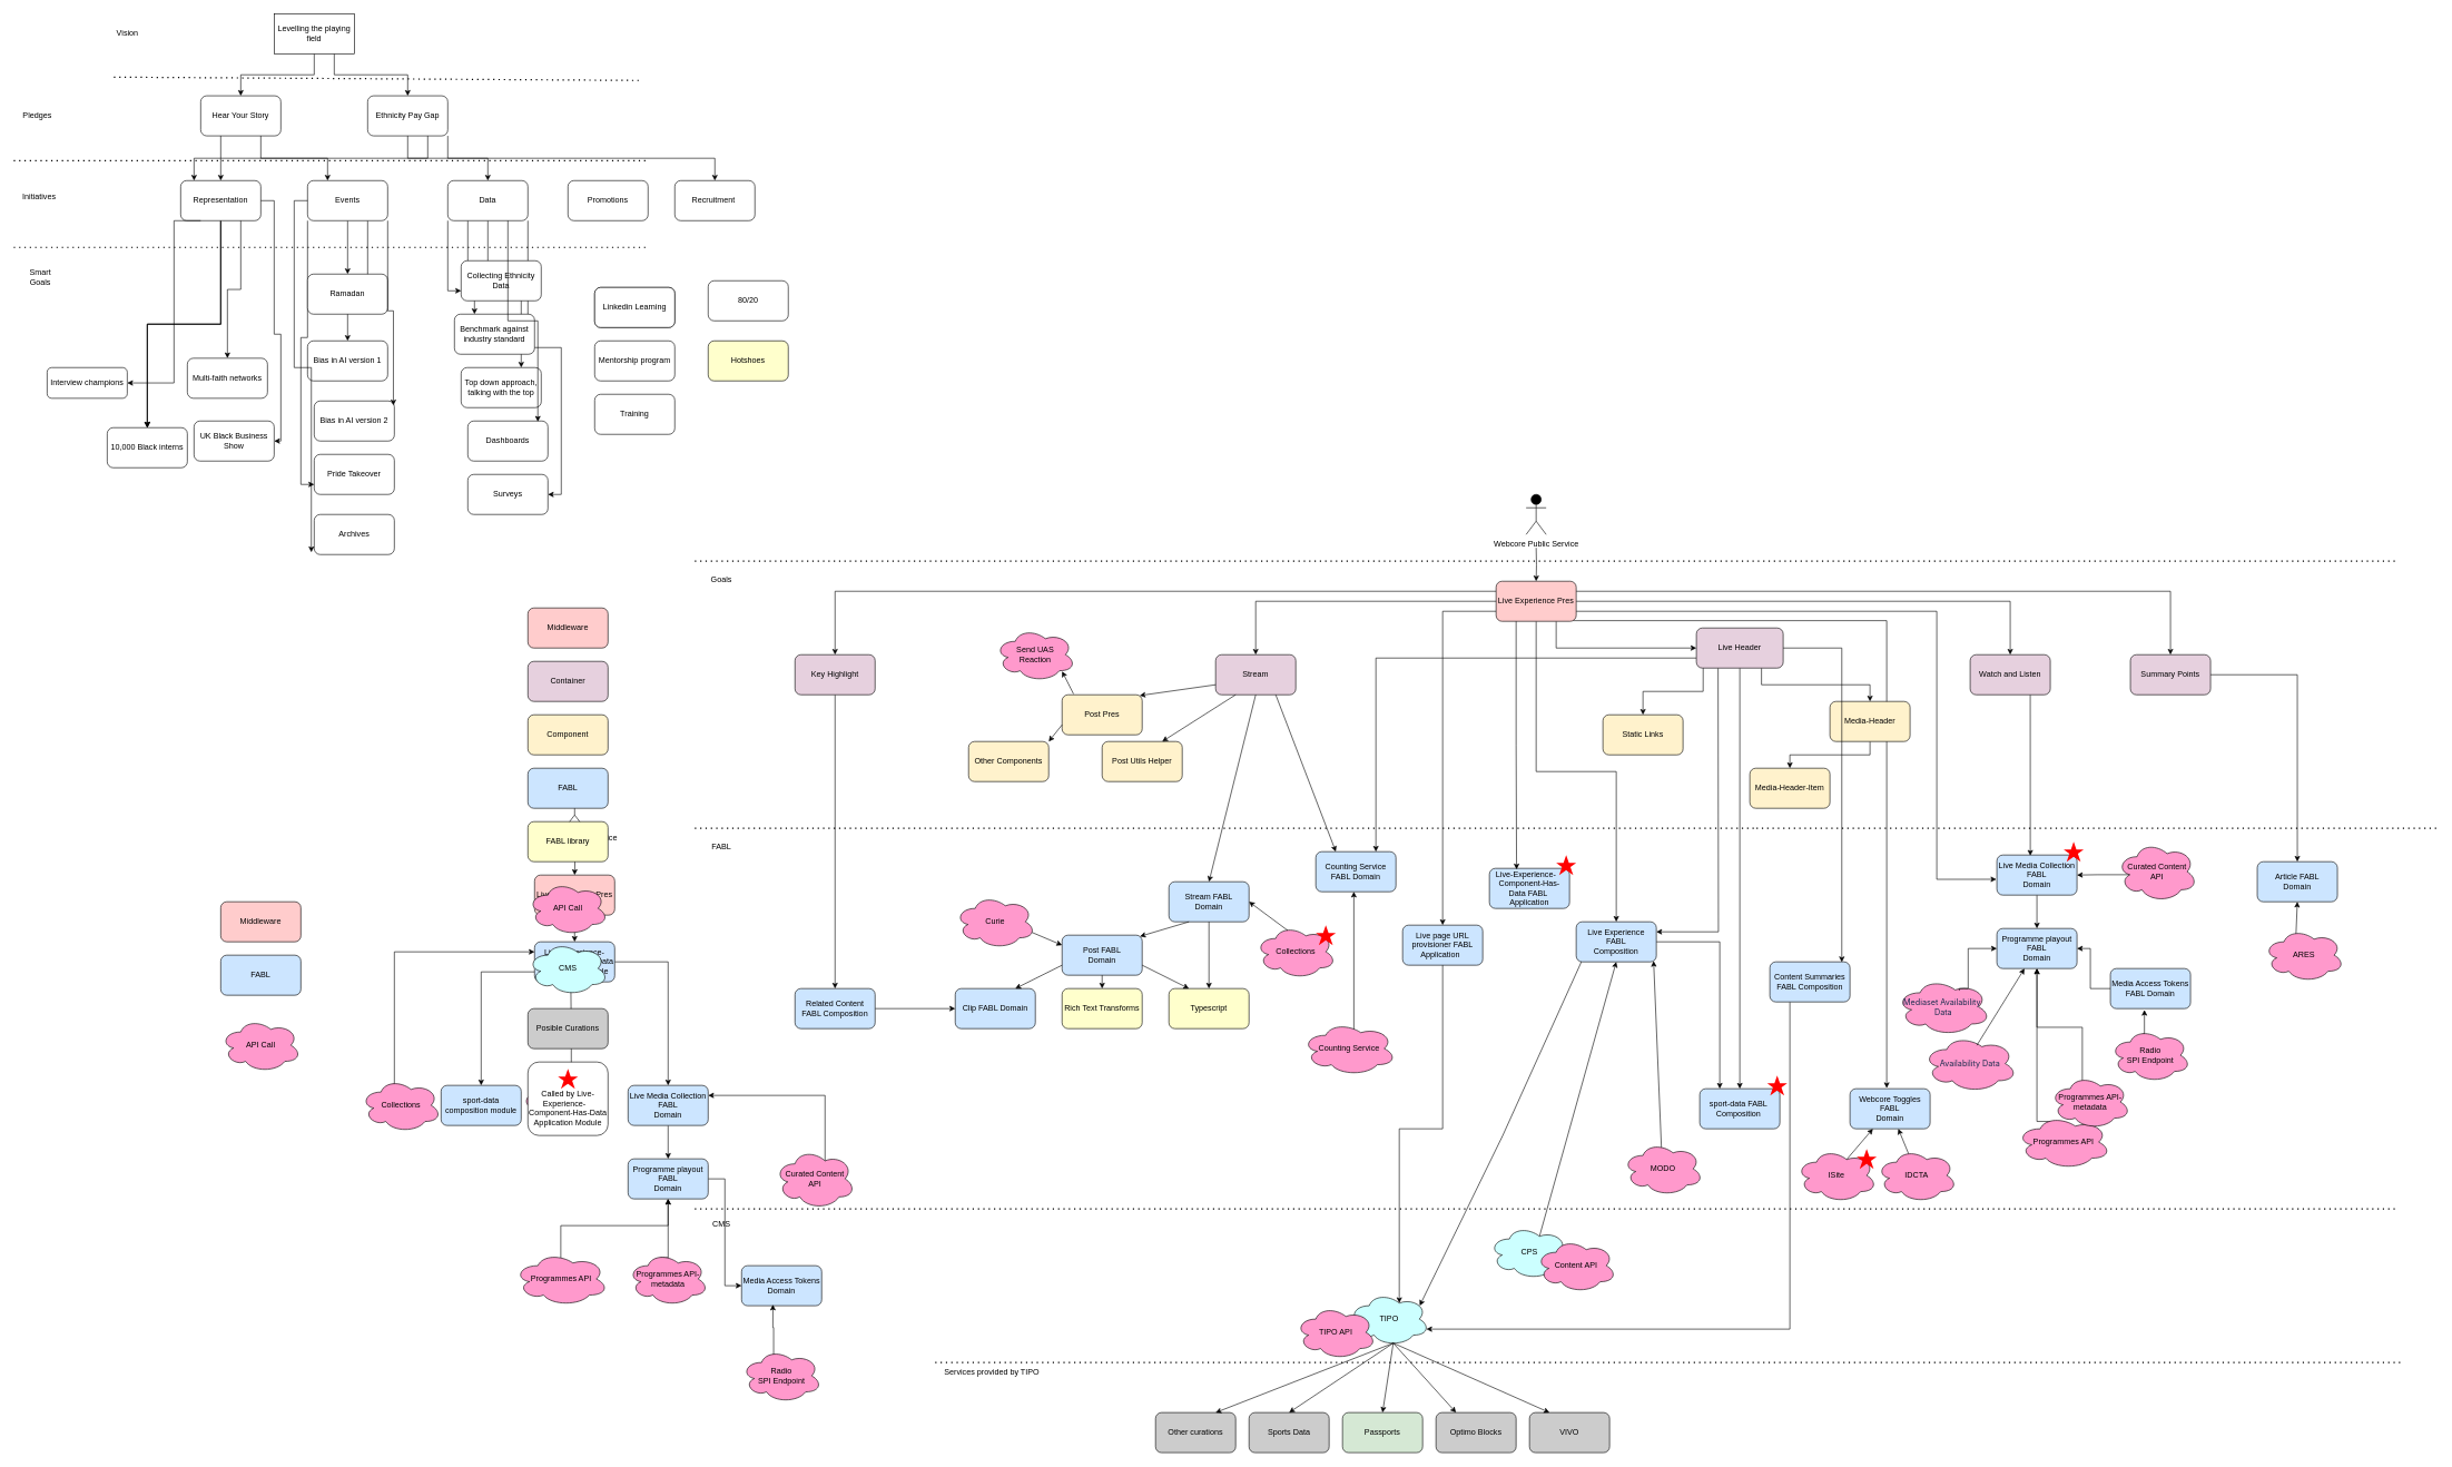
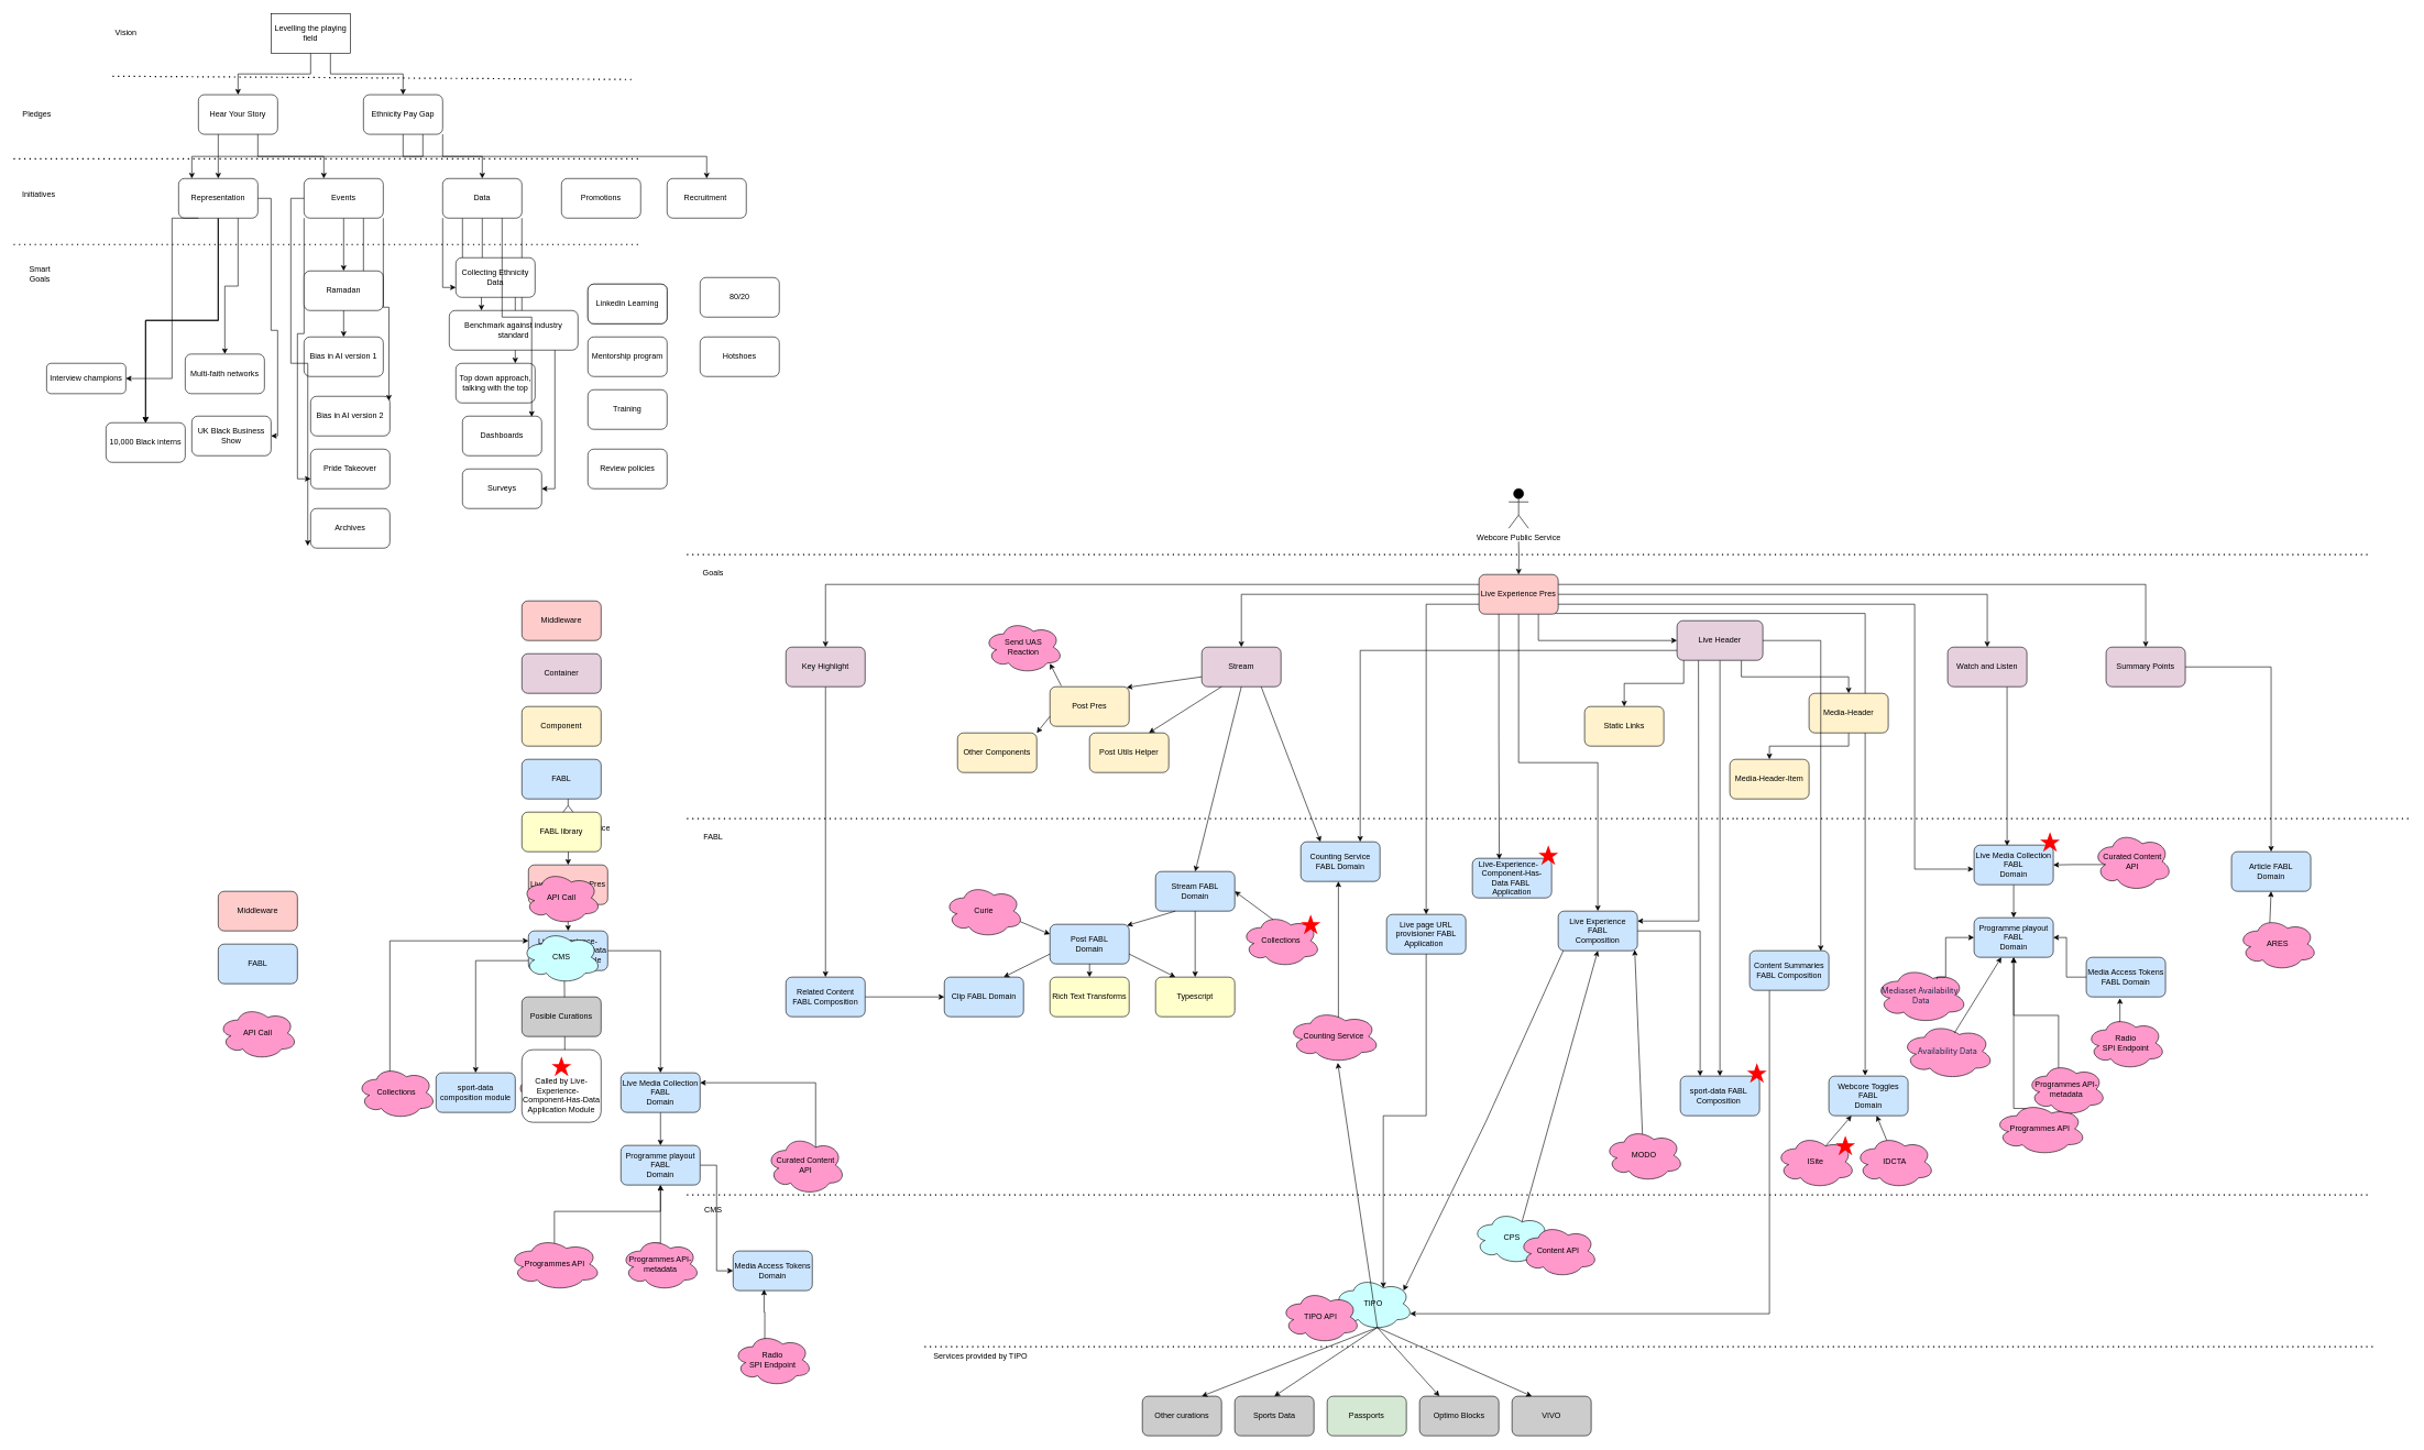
- <mxCell id="209" value="Benchmark against industry standard" style="rounded=1;whiteSpace=wrap;html=1;" vertex="1" parent="1"><mxGeometry x="680" y="470" width="120" height="60" as="geometry" /></mxCell>
+ <mxCell id="209" value="Benchmark against industry standard" style="rounded=1;whiteSpace=wrap;html=1;" vertex="1" parent="1"><mxGeometry x="680" y="470" width="195" height="60" as="geometry" /></mxCell>
- <mxCell id="220" value="Hotshoes" style="rounded=1;whiteSpace=wrap;html=1;fillColor=#ffffcc;" vertex="1" parent="1"><mxGeometry x="1060" y="510" width="120" height="60" as="geometry" /></mxCell>
+ <mxCell id="220" value="Hotshoes" style="rounded=1;whiteSpace=wrap;html=1;" vertex="1" parent="1"><mxGeometry x="1060" y="510" width="120" height="60" as="geometry" /></mxCell>
+ <mxCell id="217" value="Review policies" style="rounded=1;whiteSpace=wrap;html=1;" vertex="1" parent="1"><mxGeometry x="890" y="680" width="120" height="60" as="geometry" /></mxCell>
- <mxCell id="94" value="" style="endArrow=classic;html=1;rounded=0;exitX=0.55;exitY=0.95;exitDx=0;exitDy=0;exitPerimeter=0;entryX=0.5;entryY=0;entryDx=0;entryDy=0;" parent="1" source="83" target="89" edge="1"><mxGeometry width="50" height="50" relative="1" as="geometry"><mxPoint x="2016" y="1981" as="sourcePoint" /><mxPoint x="1840" y="2135" as="targetPoint" /></mxGeometry></mxCell>
+ <mxCell id="94" value="" style="endArrow=classic;html=1;rounded=0;exitX=0.55;exitY=0.95;exitDx=0;exitDy=0;exitPerimeter=0;" parent="1" source="83" target="121" edge="1"><mxGeometry width="50" height="50" relative="1" as="geometry"><mxPoint x="2016" y="1981" as="sourcePoint" /><mxPoint x="1840" y="2135" as="targetPoint" /></mxGeometry></mxCell>
